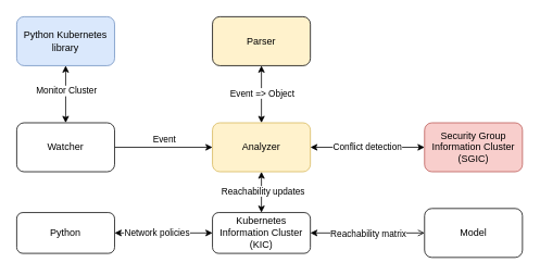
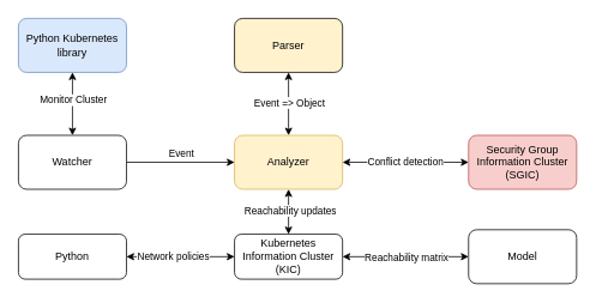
- <mxCell id="8" style="edgeStyle=orthogonalEdgeStyle;rounded=0;orthogonalLoop=1;jettySize=auto;html=1;exitX=1;exitY=0.5;exitDx=0;exitDy=0;startArrow=classic;startFill=1;entryX=0;entryY=0.5;entryDx=0;entryDy=0;endArrow=open;" parent="1" source="10" target="22" edge="1"><mxGeometry relative="1" as="geometry"><mxPoint x="720.029" y="340" as="targetPoint" /></mxGeometry></mxCell>
+ <mxCell id="8" style="edgeStyle=orthogonalEdgeStyle;rounded=0;orthogonalLoop=1;jettySize=auto;html=1;exitX=1;exitY=0.5;exitDx=0;exitDy=0;startArrow=classic;startFill=1;entryX=0;entryY=0.5;entryDx=0;entryDy=0;" parent="1" source="10" target="22" edge="1"><mxGeometry relative="1" as="geometry"><mxPoint x="720.029" y="340" as="targetPoint" /></mxGeometry></mxCell>
